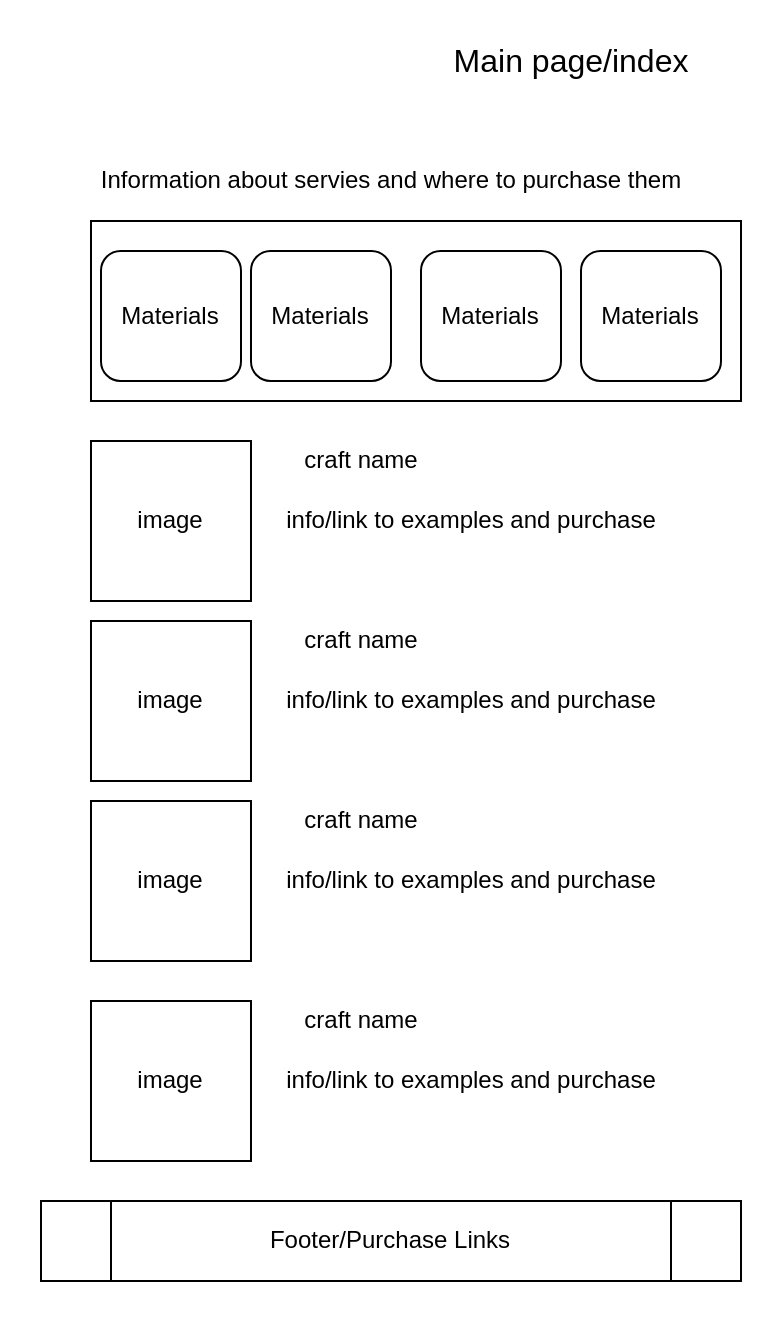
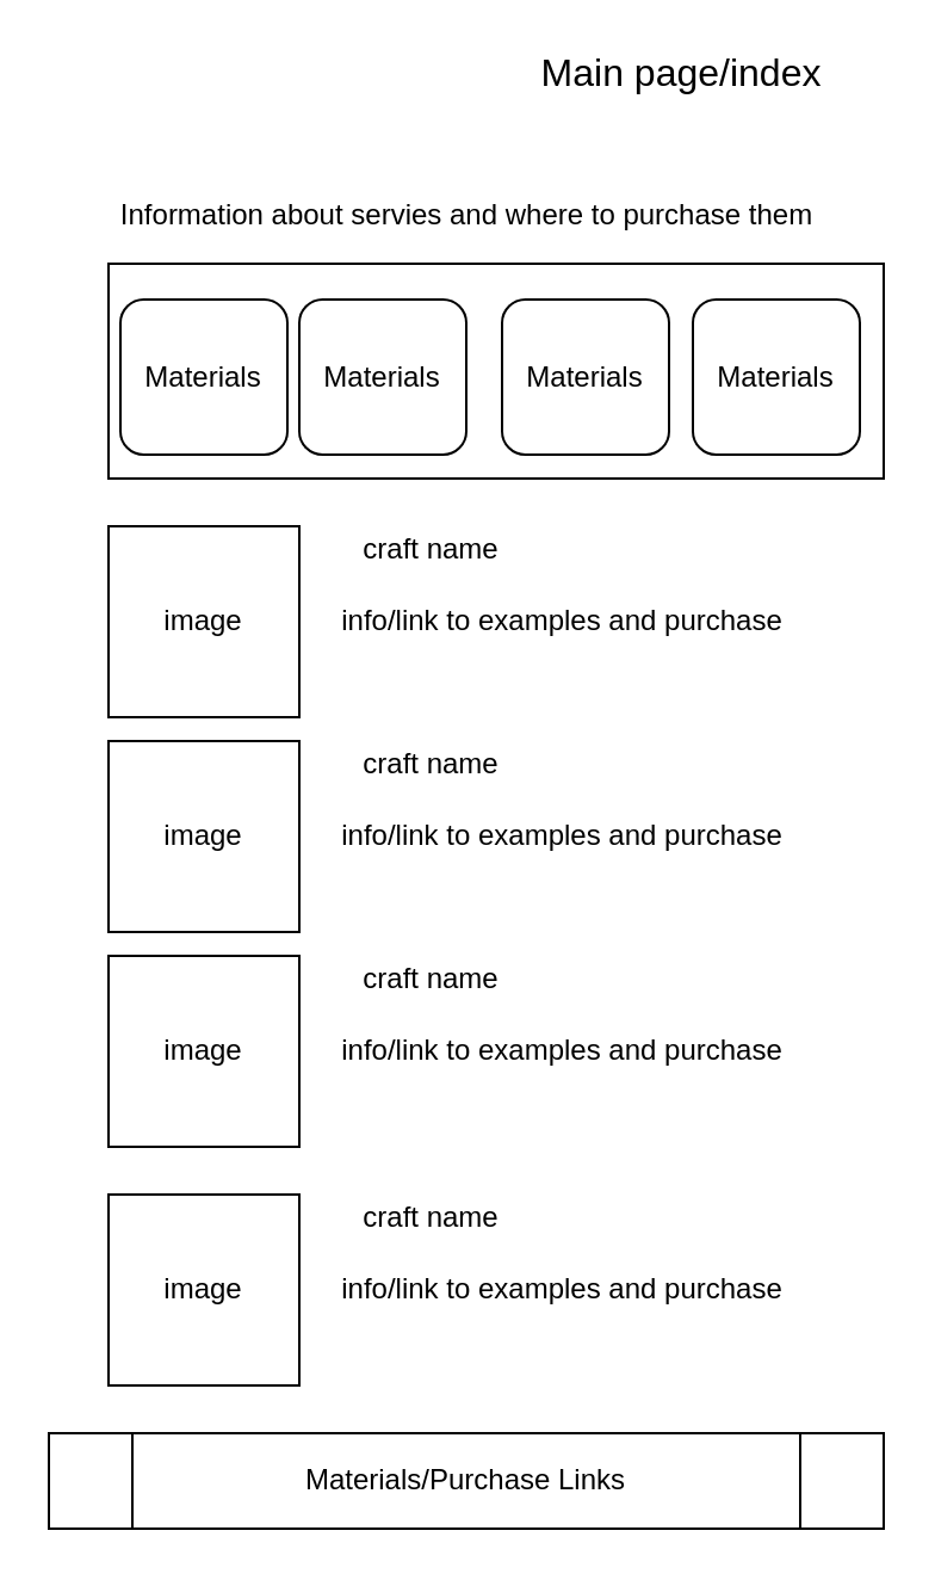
- <mxCell id="16" value="Footer/Purchase Links" style="shape=process;whiteSpace=wrap;html=1;backgroundOutline=1;" parent="1" vertex="1"><mxGeometry x="20" y="600" width="350" height="40" as="geometry" /></mxCell>
+ <mxCell id="16" value="Materials/Purchase Links" style="shape=process;whiteSpace=wrap;html=1;backgroundOutline=1;" parent="1" vertex="1"><mxGeometry x="20" y="600" width="350" height="40" as="geometry" /></mxCell>
